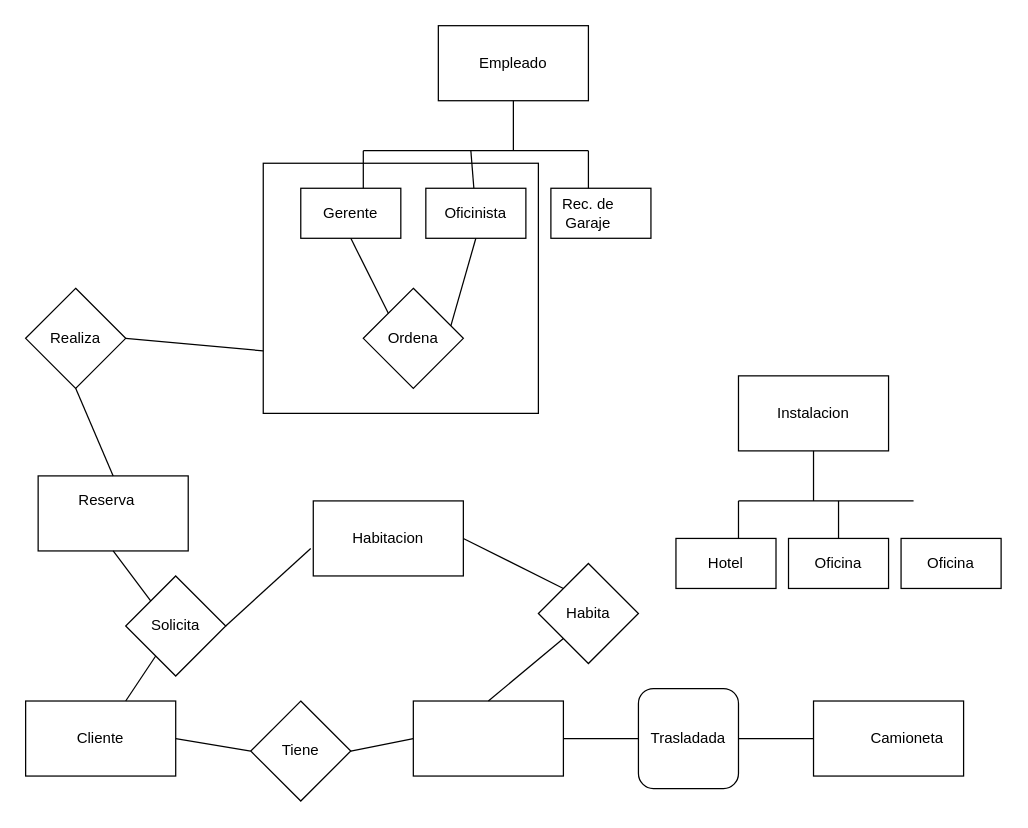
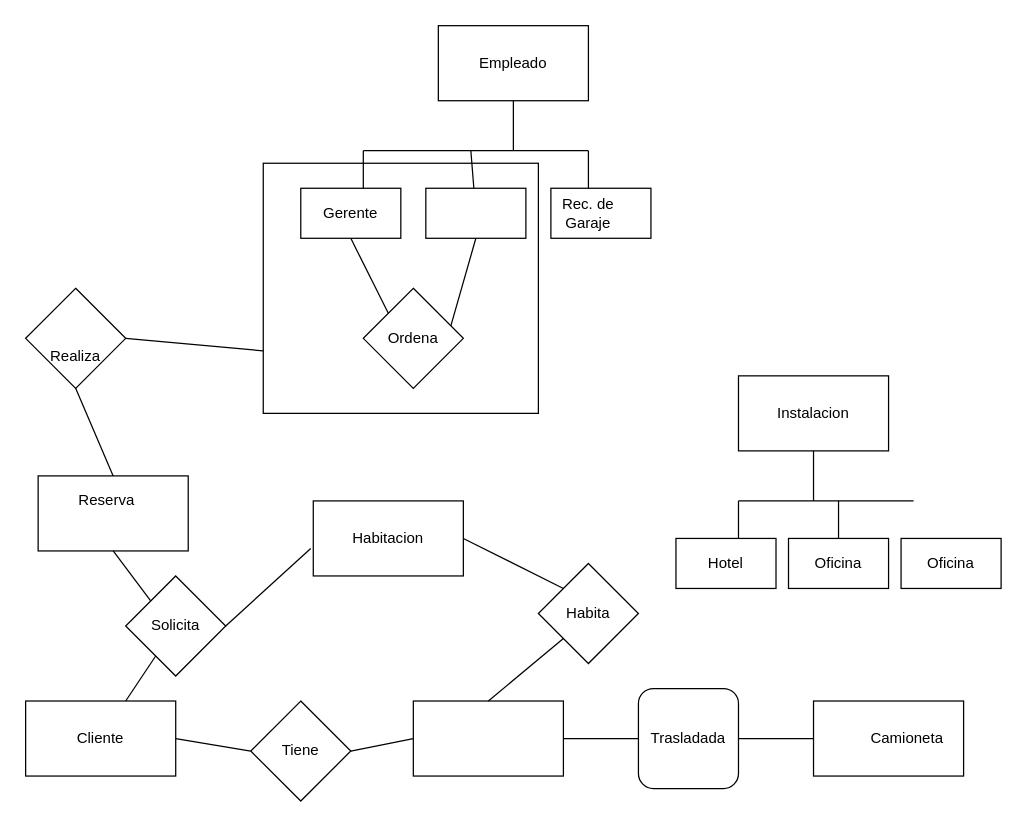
- <mxCell id="23" value="Oficinista" style="text;html=1;strokeColor=none;fillColor=none;align=center;verticalAlign=middle;whiteSpace=wrap;rounded=0;" vertex="1" parent="1"><mxGeometry x="360" y="160" width="40" height="20" as="geometry" /></mxCell>
- <mxCell id="32" value="Realiza" style="text;html=1;strokeColor=none;fillColor=none;align=center;verticalAlign=middle;whiteSpace=wrap;rounded=0;" vertex="1" parent="30"><mxGeometry x="20" y="30" width="40" height="20" as="geometry" /></mxCell>
+ <mxCell id="32" value="Realiza" style="text;html=1;strokeColor=none;fillColor=none;align=center;verticalAlign=middle;whiteSpace=wrap;rounded=0;" vertex="1" parent="30"><mxGeometry x="20" y="45" width="40" height="20" as="geometry" /></mxCell>
